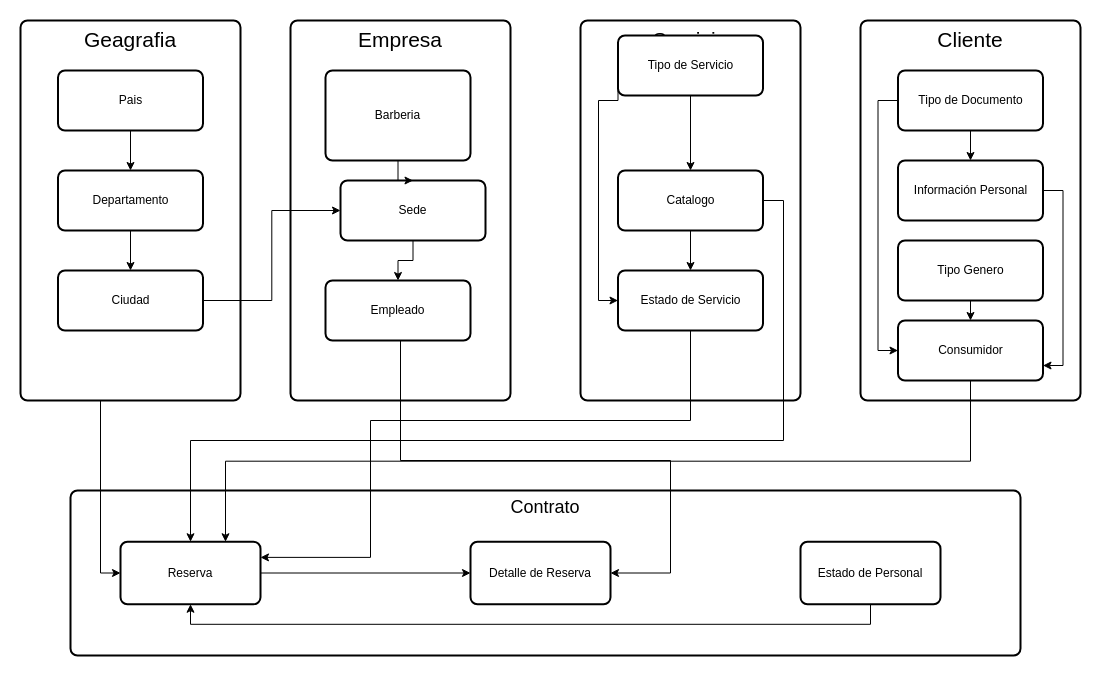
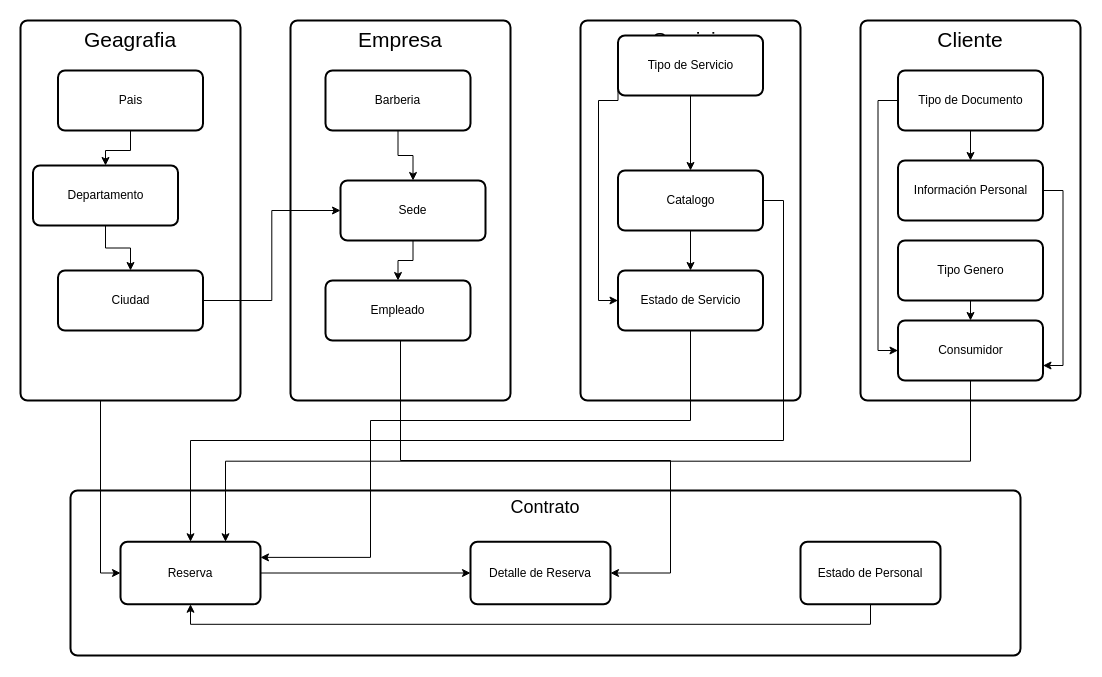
- <mxCell id="39" value="Barberia" style="rounded=1;whiteSpace=wrap;html=1;absoluteArcSize=1;arcSize=14;strokeWidth=2;" parent="1" vertex="1"><mxGeometry x="325" y="70" width="145" height="90" as="geometry" /></mxCell>
+ <mxCell id="39" value="Barberia" style="rounded=1;whiteSpace=wrap;html=1;absoluteArcSize=1;arcSize=14;strokeWidth=2;" parent="1" vertex="1"><mxGeometry x="325" y="70" width="145" height="60" as="geometry" /></mxCell>
- <mxCell id="10" value="Departamento" style="rounded=1;whiteSpace=wrap;html=1;absoluteArcSize=1;arcSize=14;strokeWidth=2;" parent="1" vertex="1"><mxGeometry x="57.5" y="170" width="145" height="60" as="geometry" /></mxCell>
+ <mxCell id="10" value="Departamento" style="rounded=1;whiteSpace=wrap;html=1;absoluteArcSize=1;arcSize=14;strokeWidth=2;" parent="1" vertex="1"><mxGeometry x="32.5" y="165" width="145" height="60" as="geometry" /></mxCell>
